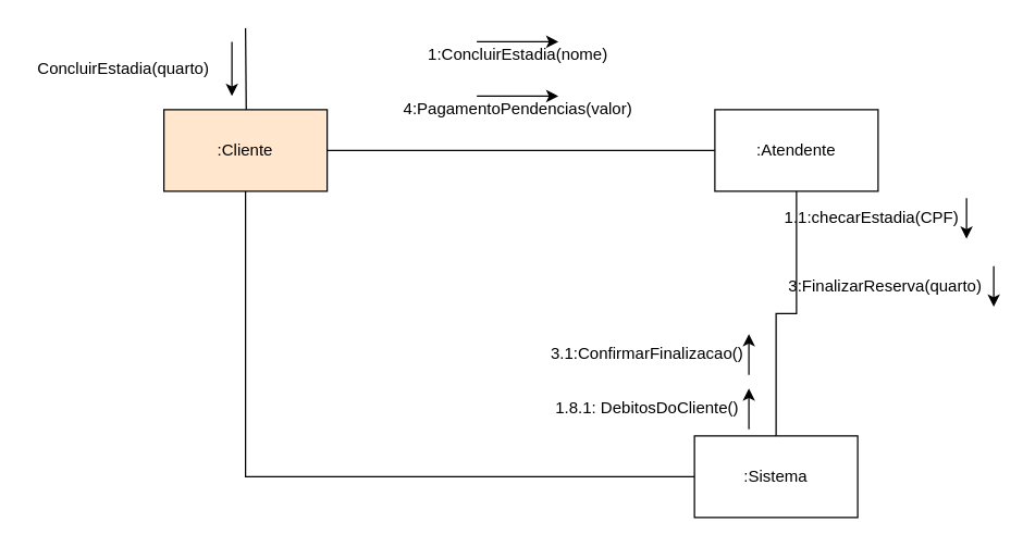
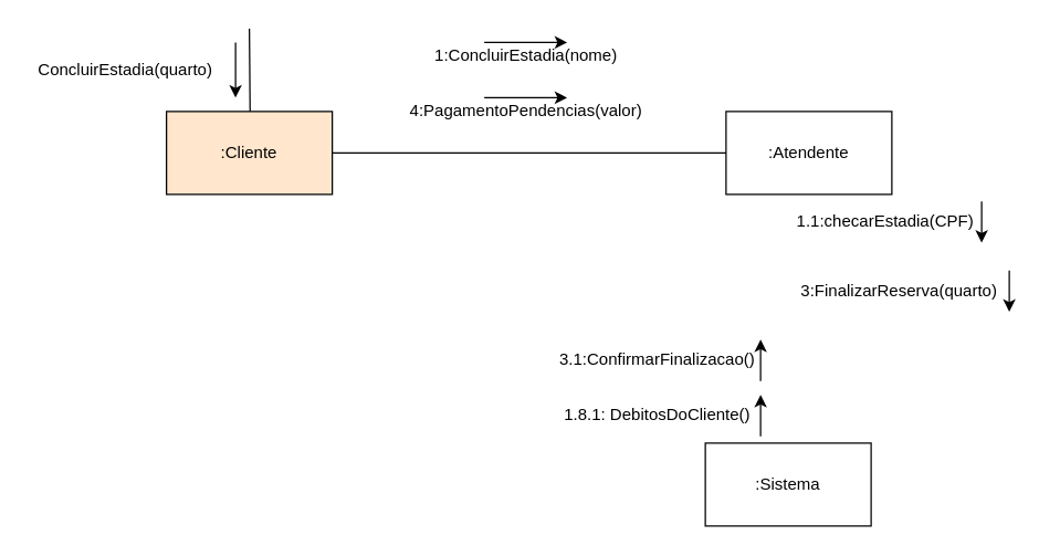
- <mxCell id="3" style="edgeStyle=orthogonalEdgeStyle;rounded=0;orthogonalLoop=1;jettySize=auto;html=1;entryX=0.5;entryY=1;entryDx=0;entryDy=0;endArrow=none;endFill=0;" edge="1" parent="1" source="5" target="2"><mxGeometry relative="1" as="geometry" /></mxCell>
- <mxCell id="4" style="edgeStyle=orthogonalEdgeStyle;rounded=0;orthogonalLoop=1;jettySize=auto;html=1;exitX=0;exitY=0.5;exitDx=0;exitDy=0;entryX=0.5;entryY=1;entryDx=0;entryDy=0;endArrow=none;endFill=0;" edge="1" parent="1" source="5" target="7"><mxGeometry relative="1" as="geometry" /></mxCell>
